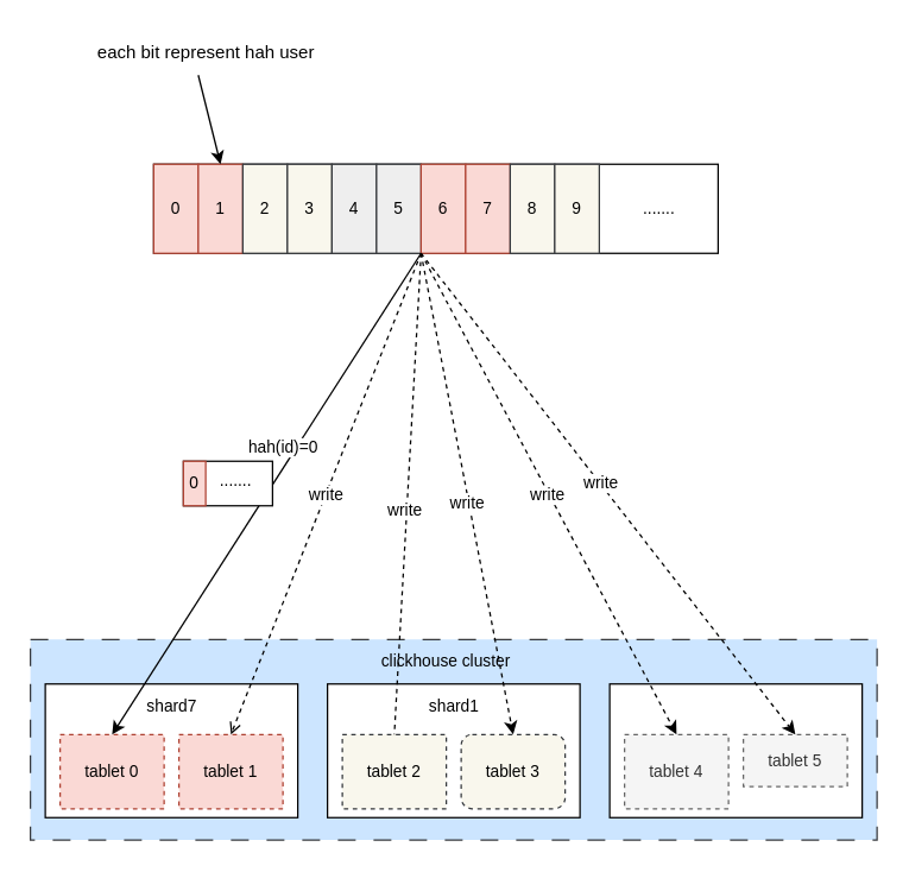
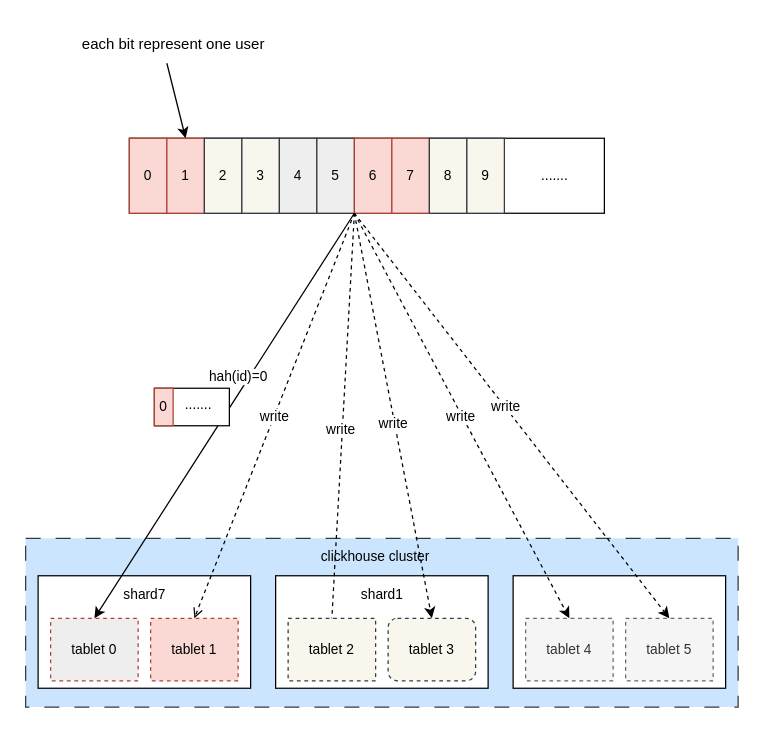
- <mxCell id="45" value="each bit represent hah user" style="text;html=1;align=center;verticalAlign=middle;resizable=0;points=[];autosize=1;strokeColor=none;fillColor=none;" vertex="1" parent="1"><mxGeometry x="53" y="20" width="170" height="30" as="geometry" /></mxCell>
+ <mxCell id="45" value="each bit represent one user" style="text;html=1;align=center;verticalAlign=middle;resizable=0;points=[];autosize=1;strokeColor=none;fillColor=none;" vertex="1" parent="1"><mxGeometry x="53" y="20" width="170" height="30" as="geometry" /></mxCell>
- <mxCell id="14" value="tablet 5" style="rounded=0;whiteSpace=wrap;html=1;strokeColor=#666666;fontSize=11;fillColor=#f5f5f5;dashed=1;fontColor=#333333;" parent="2" vertex="1"><mxGeometry x="480" y="64" width="70" height="35" as="geometry" /></mxCell>
+ <mxCell id="14" value="tablet 5" style="rounded=0;whiteSpace=wrap;html=1;strokeColor=#666666;fontSize=11;fillColor=#f5f5f5;dashed=1;fontColor=#333333;" parent="2" vertex="1"><mxGeometry x="480" y="64" width="70" height="50" as="geometry" /></mxCell>
- <mxCell id="6" value="tablet 0" style="rounded=0;whiteSpace=wrap;html=1;strokeColor=#ae4132;fontSize=11;fillColor=#fad9d5;dashed=1;" parent="2" vertex="1"><mxGeometry x="20" y="64" width="70" height="50" as="geometry" /></mxCell>
+ <mxCell id="6" value="tablet 0" style="rounded=0;whiteSpace=wrap;html=1;strokeColor=#ae4132;fontSize=11;fillColor=#eeeeee;dashed=1;" parent="2" vertex="1"><mxGeometry x="20" y="64" width="70" height="50" as="geometry" /></mxCell>
